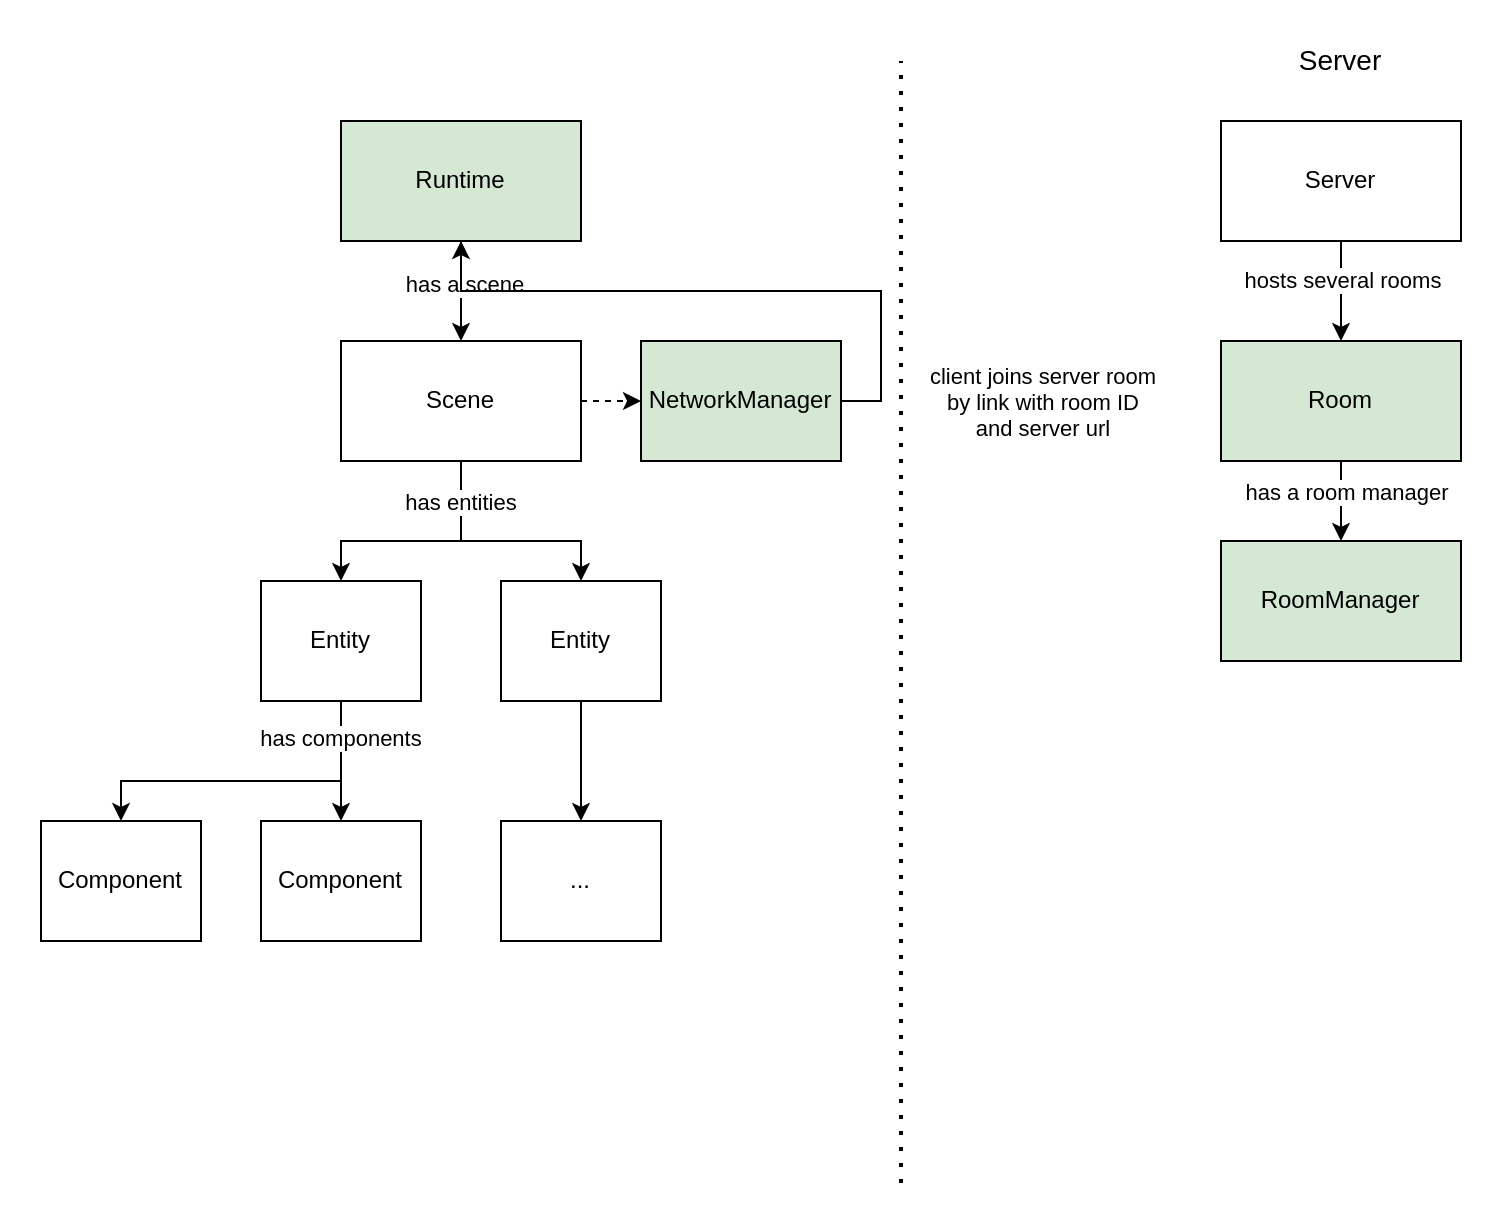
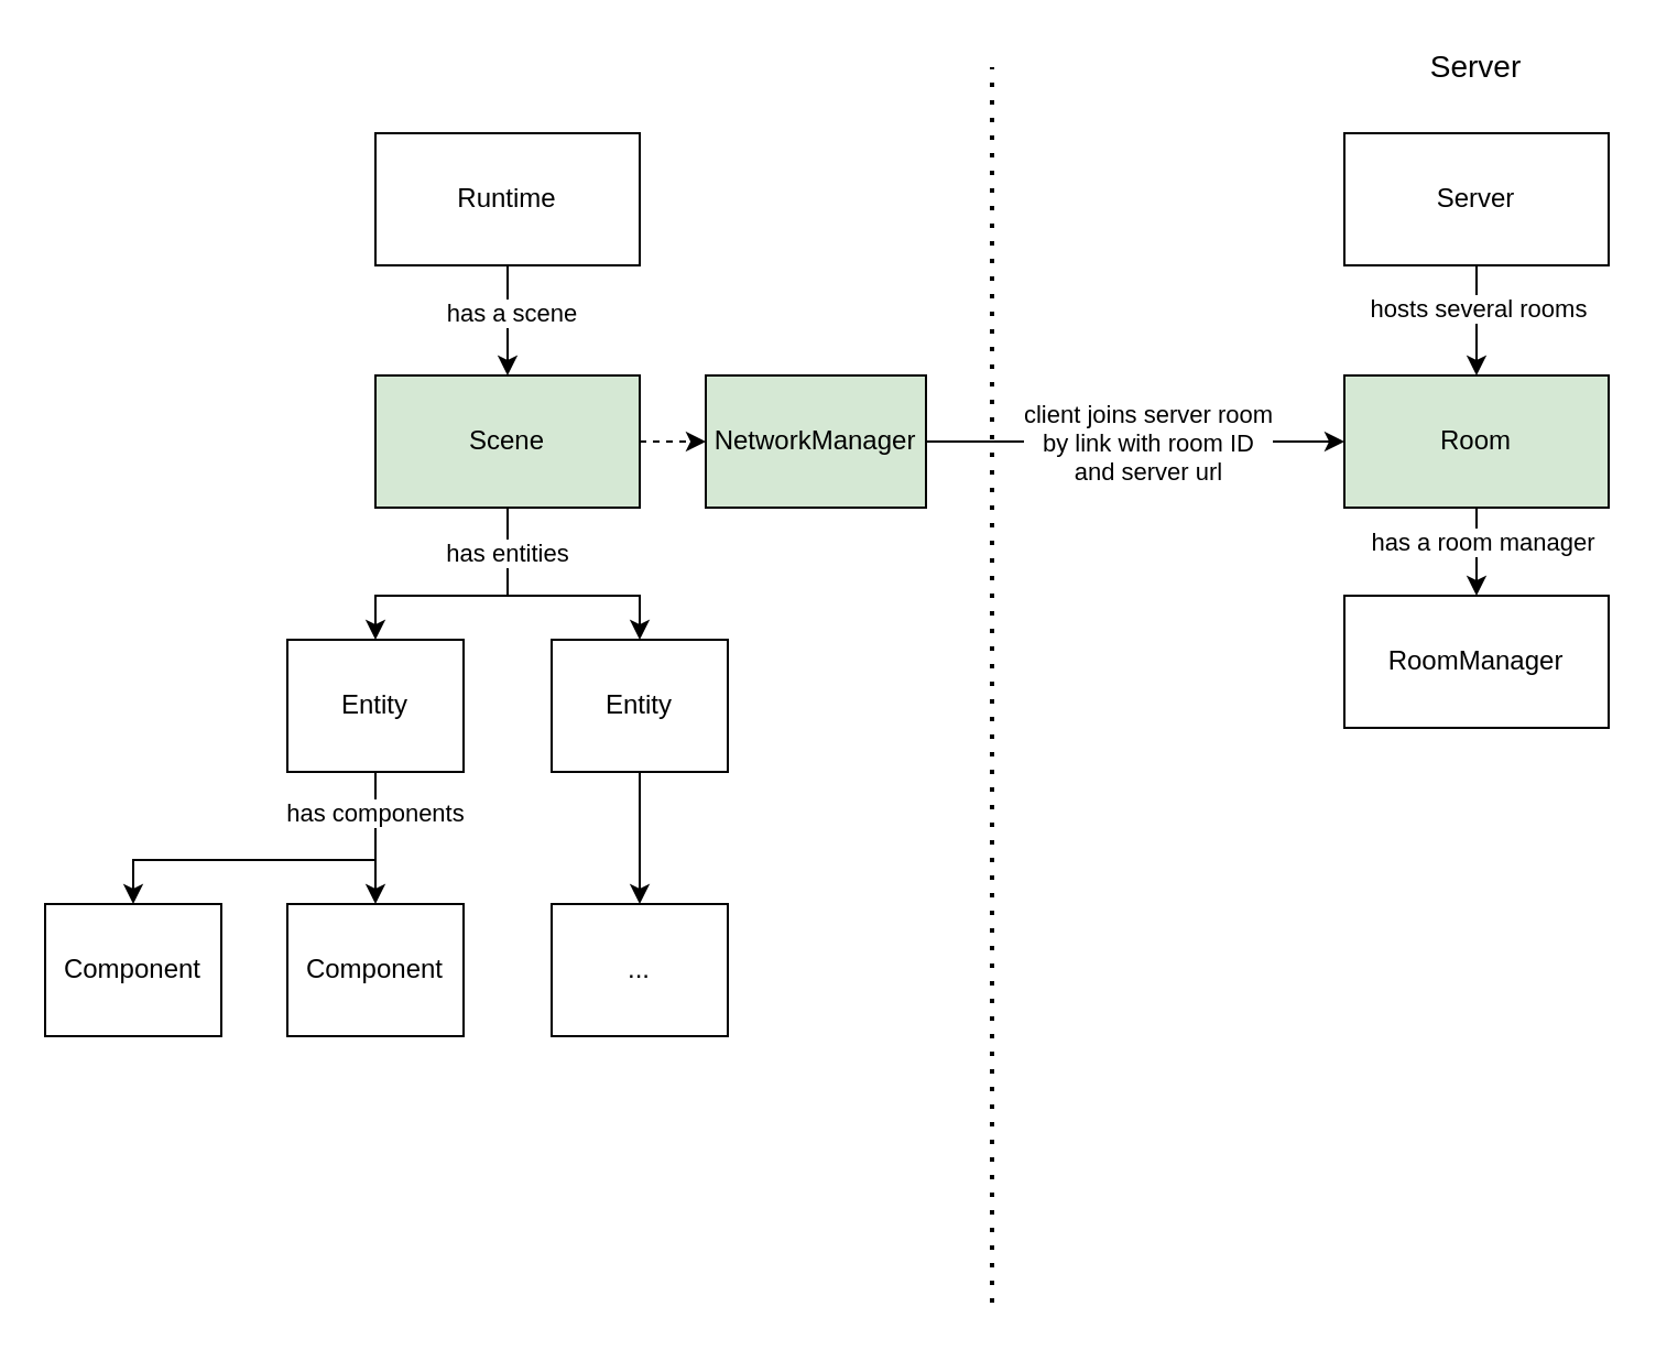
- <mxCell id="4" value="Runtime" style="rounded=0;whiteSpace=wrap;html=1;fillColor=#d5e8d4;" parent="1" vertex="1"><mxGeometry x="170" y="60" width="120" height="60" as="geometry" /></mxCell>
+ <mxCell id="4" value="Runtime" style="rounded=0;whiteSpace=wrap;html=1;" parent="1" vertex="1"><mxGeometry x="170" y="60" width="120" height="60" as="geometry" /></mxCell>
- <mxCell id="17" style="edgeStyle=orthogonalEdgeStyle;rounded=0;orthogonalLoop=1;jettySize=auto;html=1;exitX=1;exitY=0.5;exitDx=0;exitDy=0;fontSize=11;" parent="1" source="29" target="4" edge="1"><mxGeometry relative="1" as="geometry"><mxPoint x="290" y="200" as="sourcePoint" /></mxGeometry></mxCell>
+ <mxCell id="17" style="edgeStyle=orthogonalEdgeStyle;rounded=0;orthogonalLoop=1;jettySize=auto;html=1;exitX=1;exitY=0.5;exitDx=0;exitDy=0;entryX=0;entryY=0.5;entryDx=0;entryDy=0;fontSize=11;" parent="1" source="29" target="24" edge="1"><mxGeometry relative="1" as="geometry"><mxPoint x="290" y="200" as="sourcePoint" /></mxGeometry></mxCell>
- <mxCell id="28" value="Scene" style="rounded=0;whiteSpace=wrap;html=1;" vertex="1" parent="1"><mxGeometry x="170" y="170" width="120" height="60" as="geometry" /></mxCell>
+ <mxCell id="28" value="Scene" style="rounded=0;whiteSpace=wrap;html=1;fillColor=#d5e8d4;" vertex="1" parent="1"><mxGeometry x="170" y="170" width="120" height="60" as="geometry" /></mxCell>
- <mxCell id="30" value="RoomManager" style="rounded=0;whiteSpace=wrap;html=1;fillColor=#d5e8d4;" vertex="1" parent="1"><mxGeometry x="610" y="270" width="120" height="60" as="geometry" /></mxCell>
+ <mxCell id="30" value="RoomManager" style="rounded=0;whiteSpace=wrap;html=1;" vertex="1" parent="1"><mxGeometry x="610" y="270" width="120" height="60" as="geometry" /></mxCell>
